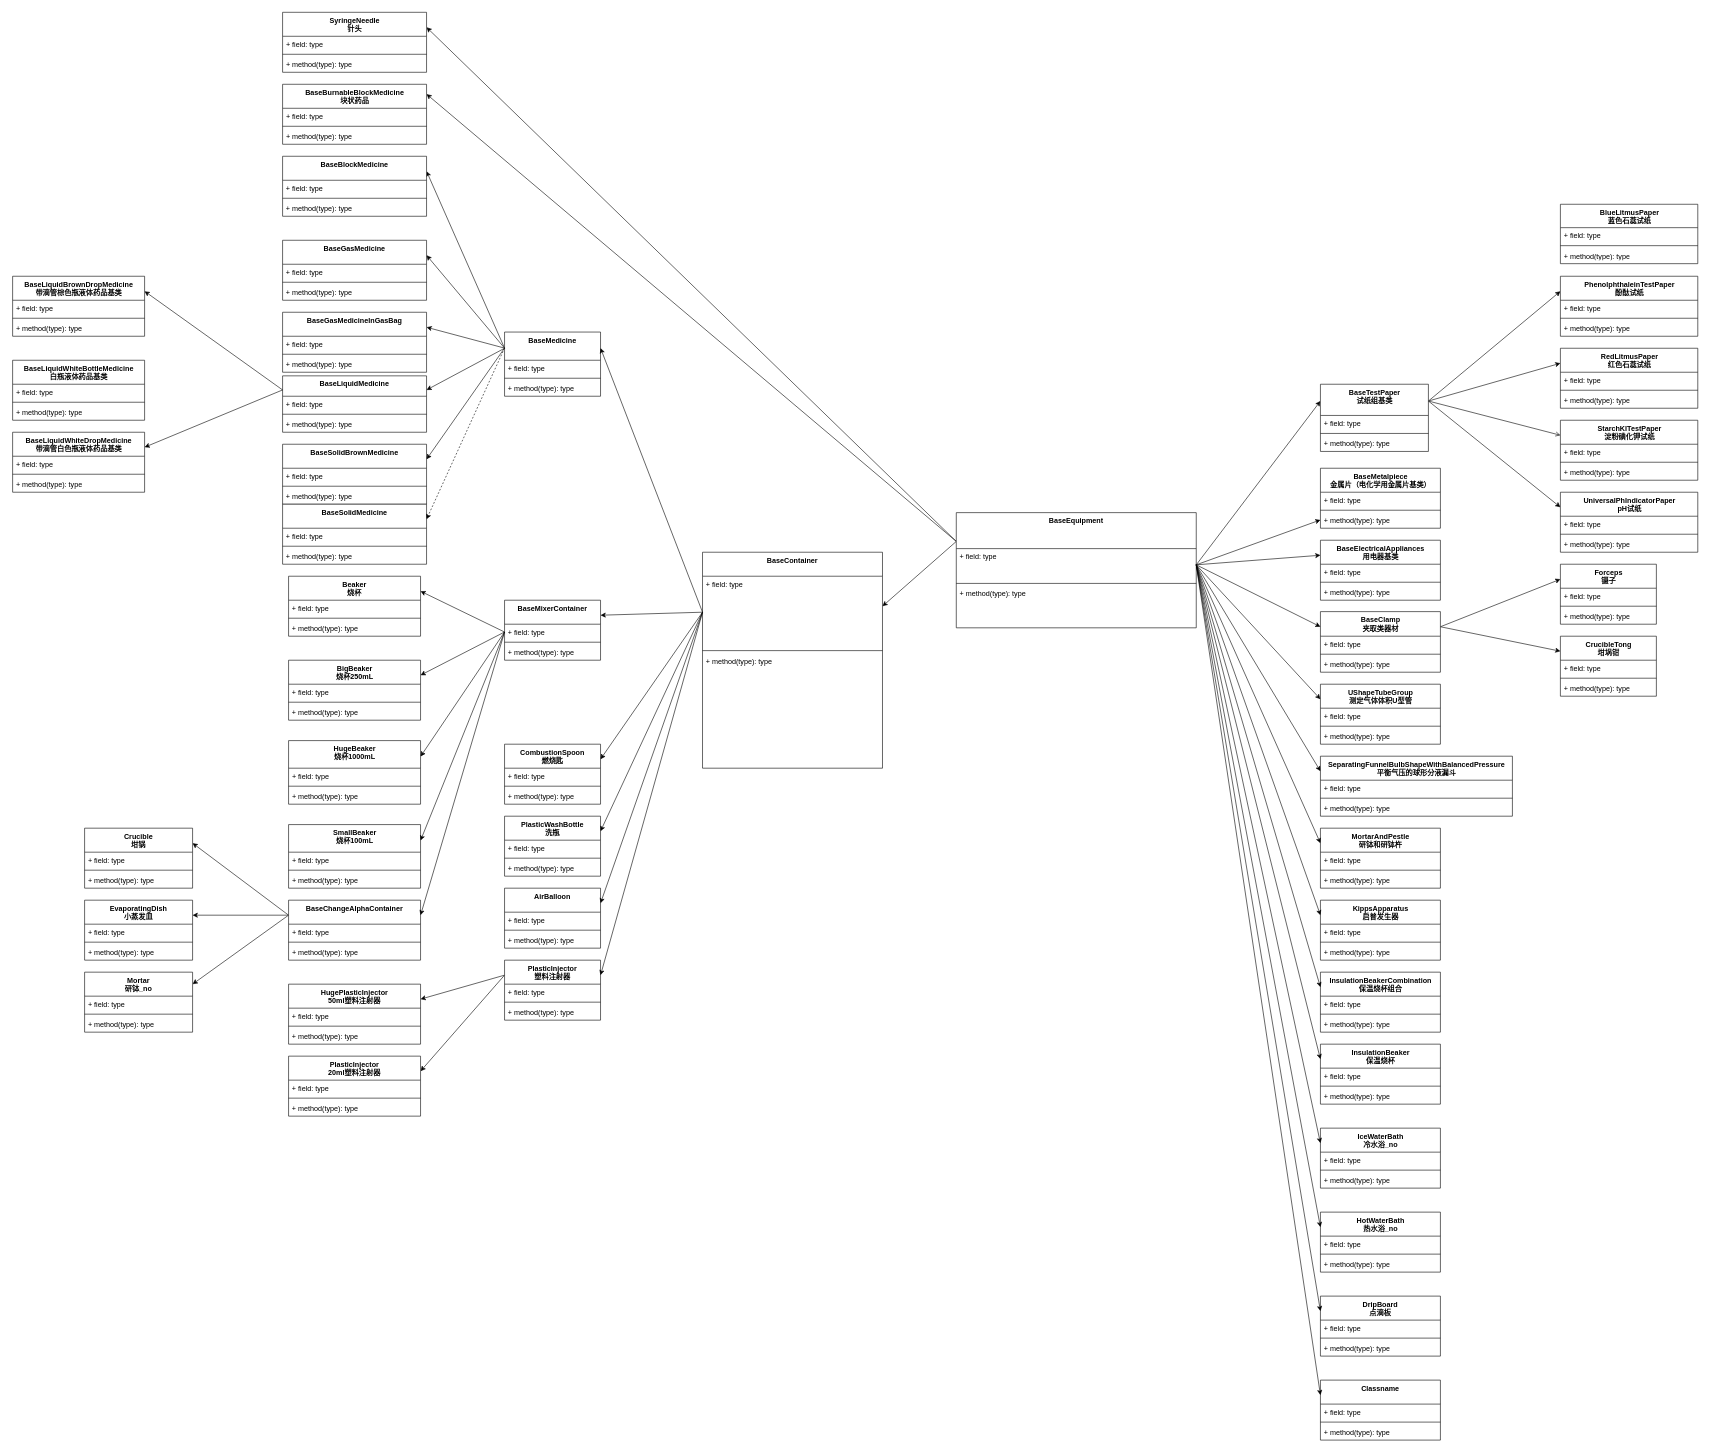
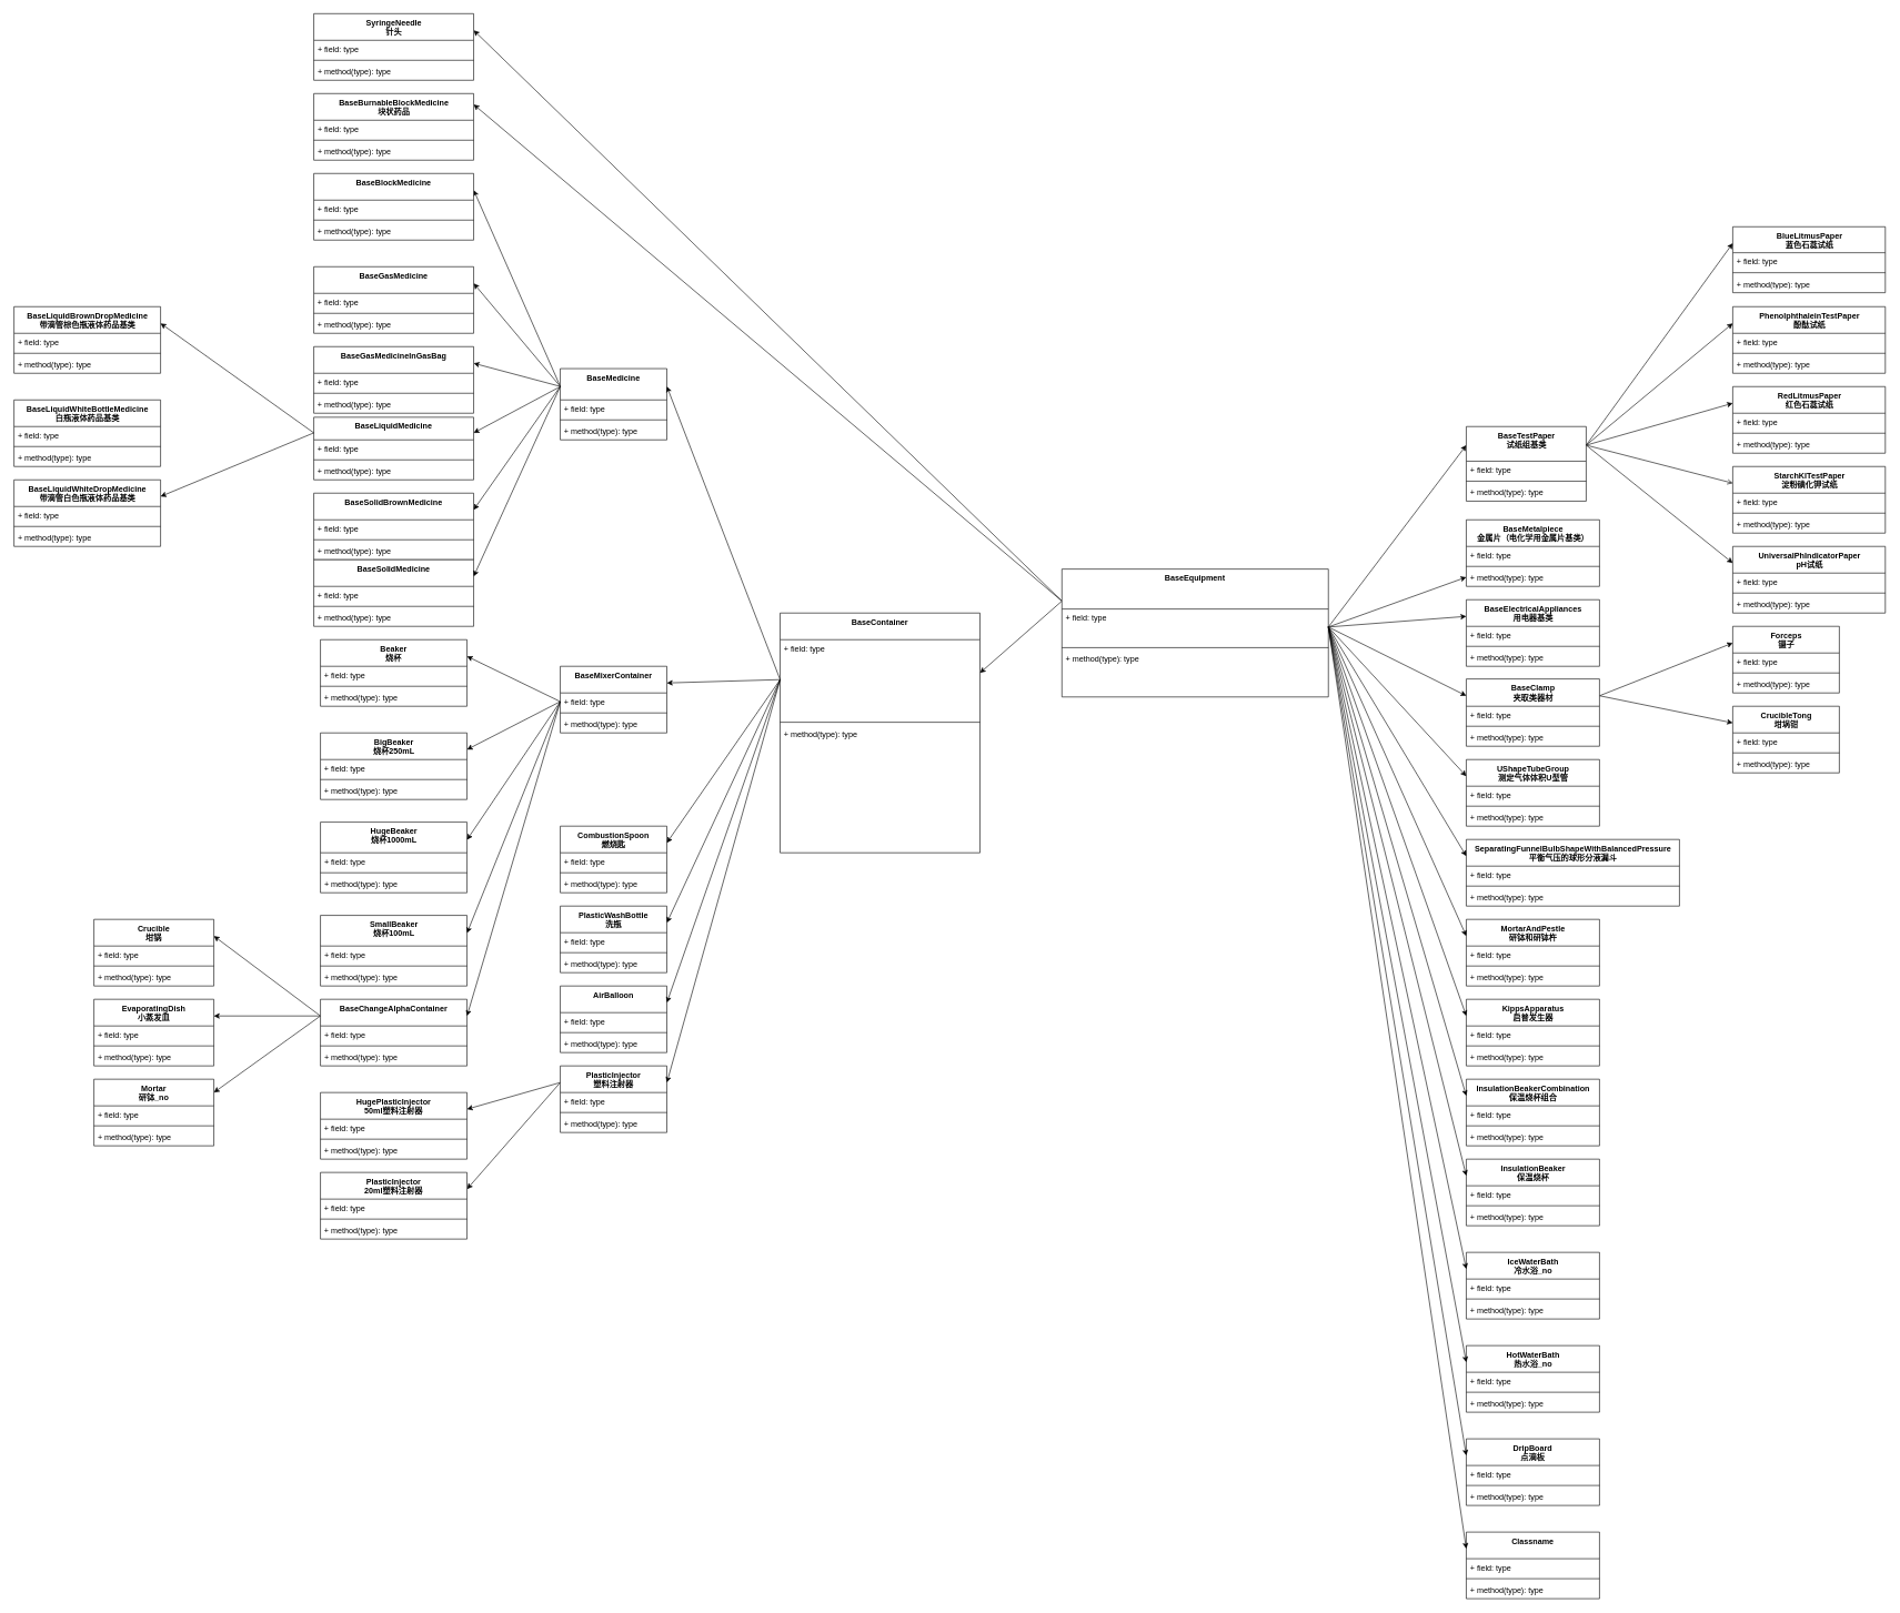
+ <mxCell id="76" style="edgeStyle=none;html=1;exitX=1;exitY=0.25;exitDx=0;exitDy=0;entryX=0;entryY=0.25;entryDx=0;entryDy=0;" parent="1" source="19" target="72" edge="1"><mxGeometry relative="1" as="geometry"><mxPoint x="2457" y="328" as="targetPoint" /></mxGeometry></mxCell>
- <mxCell id="57" style="edgeStyle=none;html=1;exitX=0;exitY=0.25;exitDx=0;exitDy=0;entryX=1;entryY=0.25;entryDx=0;entryDy=0;dashed=1;" parent="1" source="24" target="53" edge="1"><mxGeometry relative="1" as="geometry" /></mxCell>
+ <mxCell id="57" style="edgeStyle=none;html=1;exitX=0;exitY=0.25;exitDx=0;exitDy=0;entryX=1;entryY=0.25;entryDx=0;entryDy=0;" parent="1" source="24" target="53" edge="1"><mxGeometry relative="1" as="geometry" /></mxCell>
